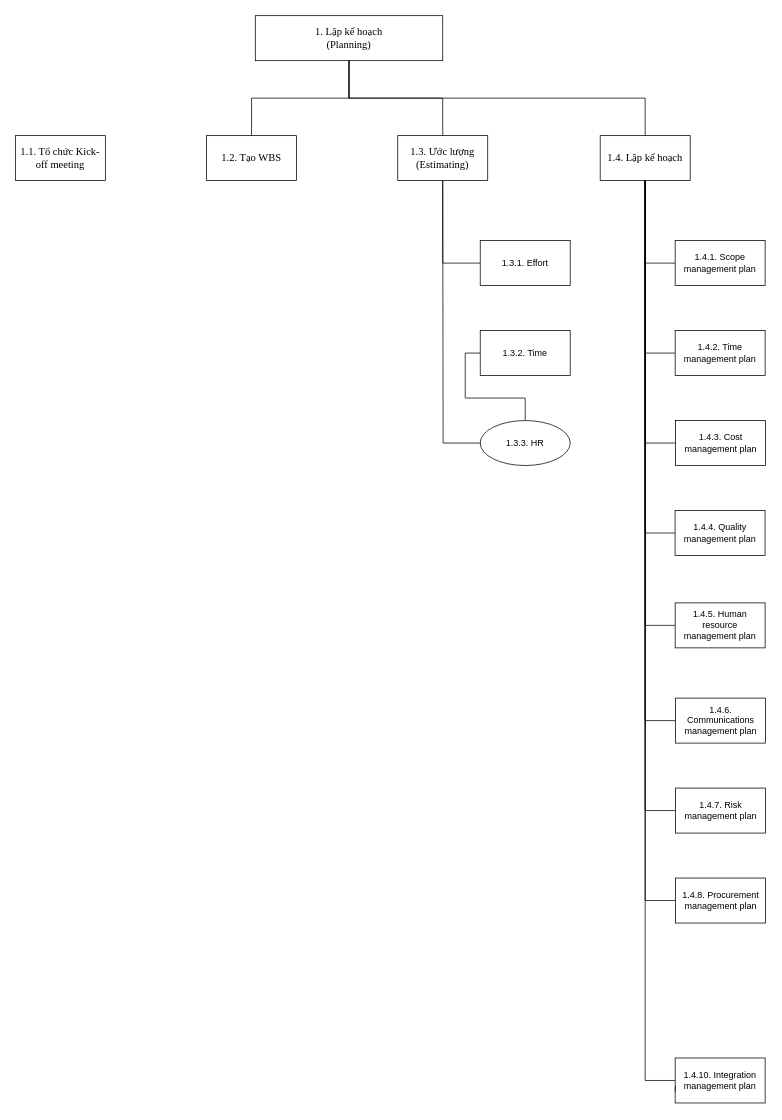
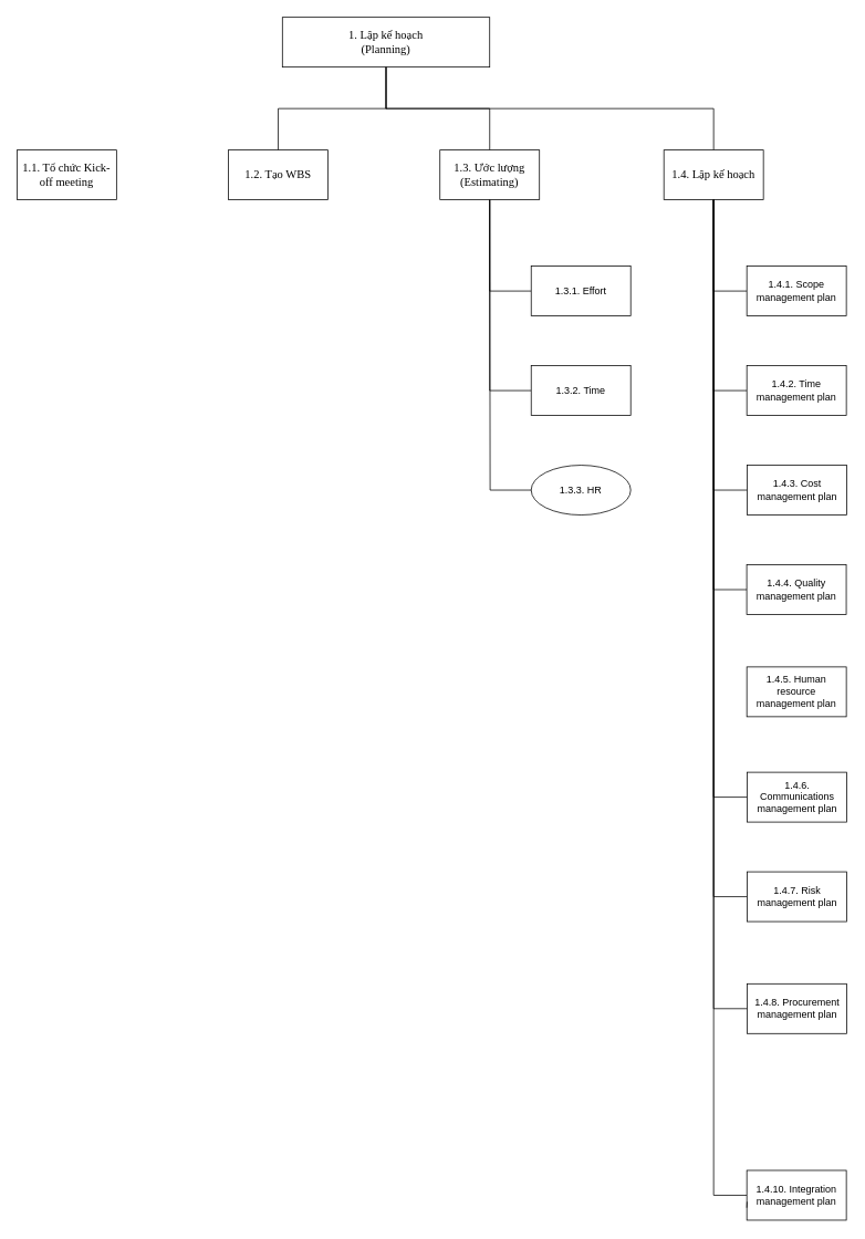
- <mxCell id="10" style="edgeStyle=orthogonalEdgeStyle;rounded=0;orthogonalLoop=1;jettySize=auto;html=1;exitX=0;exitY=0.5;exitDx=0;exitDy=0;endArrow=none;endFill=0;" parent="1" source="11" target="13" edge="1"><mxGeometry relative="1" as="geometry" /></mxCell>
+ <mxCell id="10" style="edgeStyle=orthogonalEdgeStyle;rounded=0;orthogonalLoop=1;jettySize=auto;html=1;exitX=0;exitY=0.5;exitDx=0;exitDy=0;entryX=0.5;entryY=1;entryDx=0;entryDy=0;endArrow=none;endFill=0;" parent="1" source="11" target="5" edge="1"><mxGeometry relative="1" as="geometry" /></mxCell>
- <mxCell id="16" style="edgeStyle=orthogonalEdgeStyle;rounded=0;orthogonalLoop=1;jettySize=auto;html=1;exitX=0;exitY=0.5;exitDx=0;exitDy=0;endArrow=none;endFill=0;entryX=0.5;entryY=1;entryDx=0;entryDy=0;" parent="1" source="17" target="15" edge="1"><mxGeometry relative="1" as="geometry"><mxPoint x="800" y="398.4" as="targetPoint" /></mxGeometry></mxCell>
- <mxCell id="29" value="1.4.8. Procurement management plan&lt;br&gt;" style="rounded=0;whiteSpace=wrap;html=1;" parent="1" vertex="1"><mxGeometry x="900.5" y="1170.2" width="120" height="60" as="geometry" /></mxCell>
+ <mxCell id="29" value="1.4.8. Procurement management plan&lt;br&gt;" style="rounded=0;whiteSpace=wrap;html=1;" parent="1" vertex="1"><mxGeometry x="900.5" y="1185.2" width="120" height="60" as="geometry" /></mxCell>
